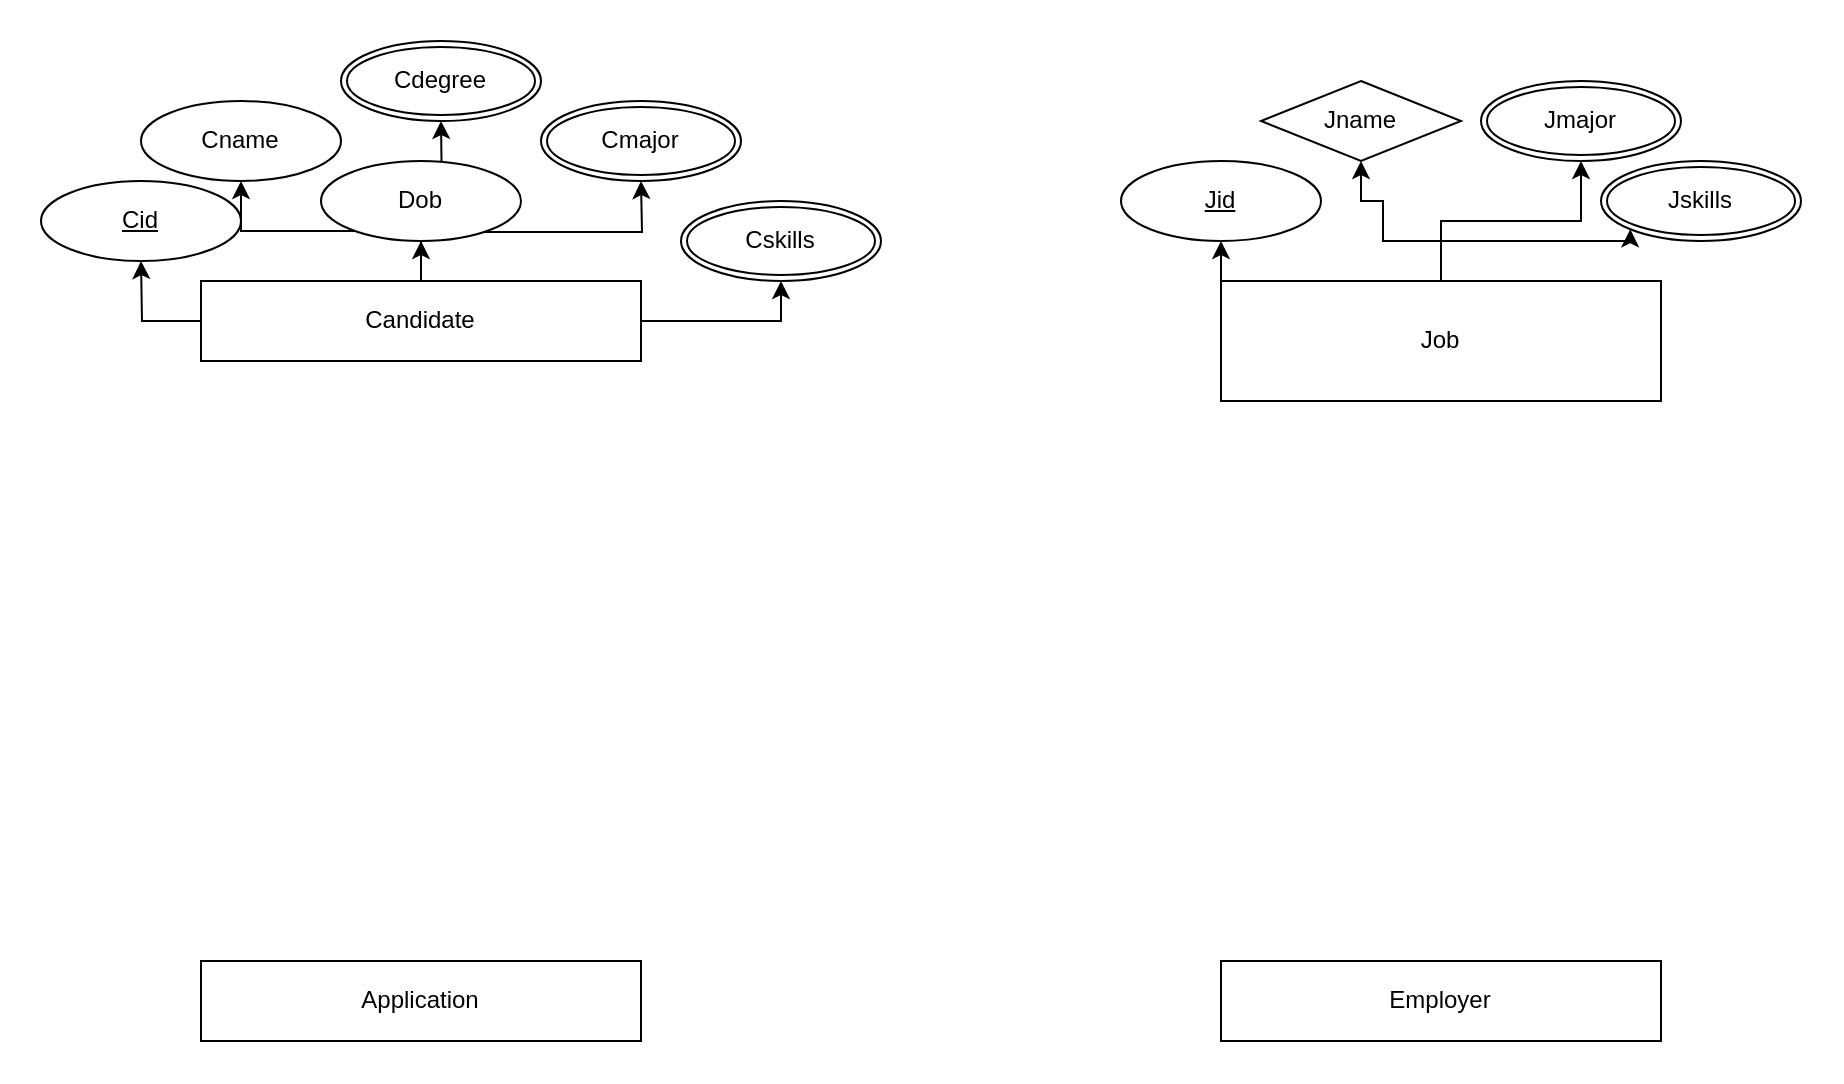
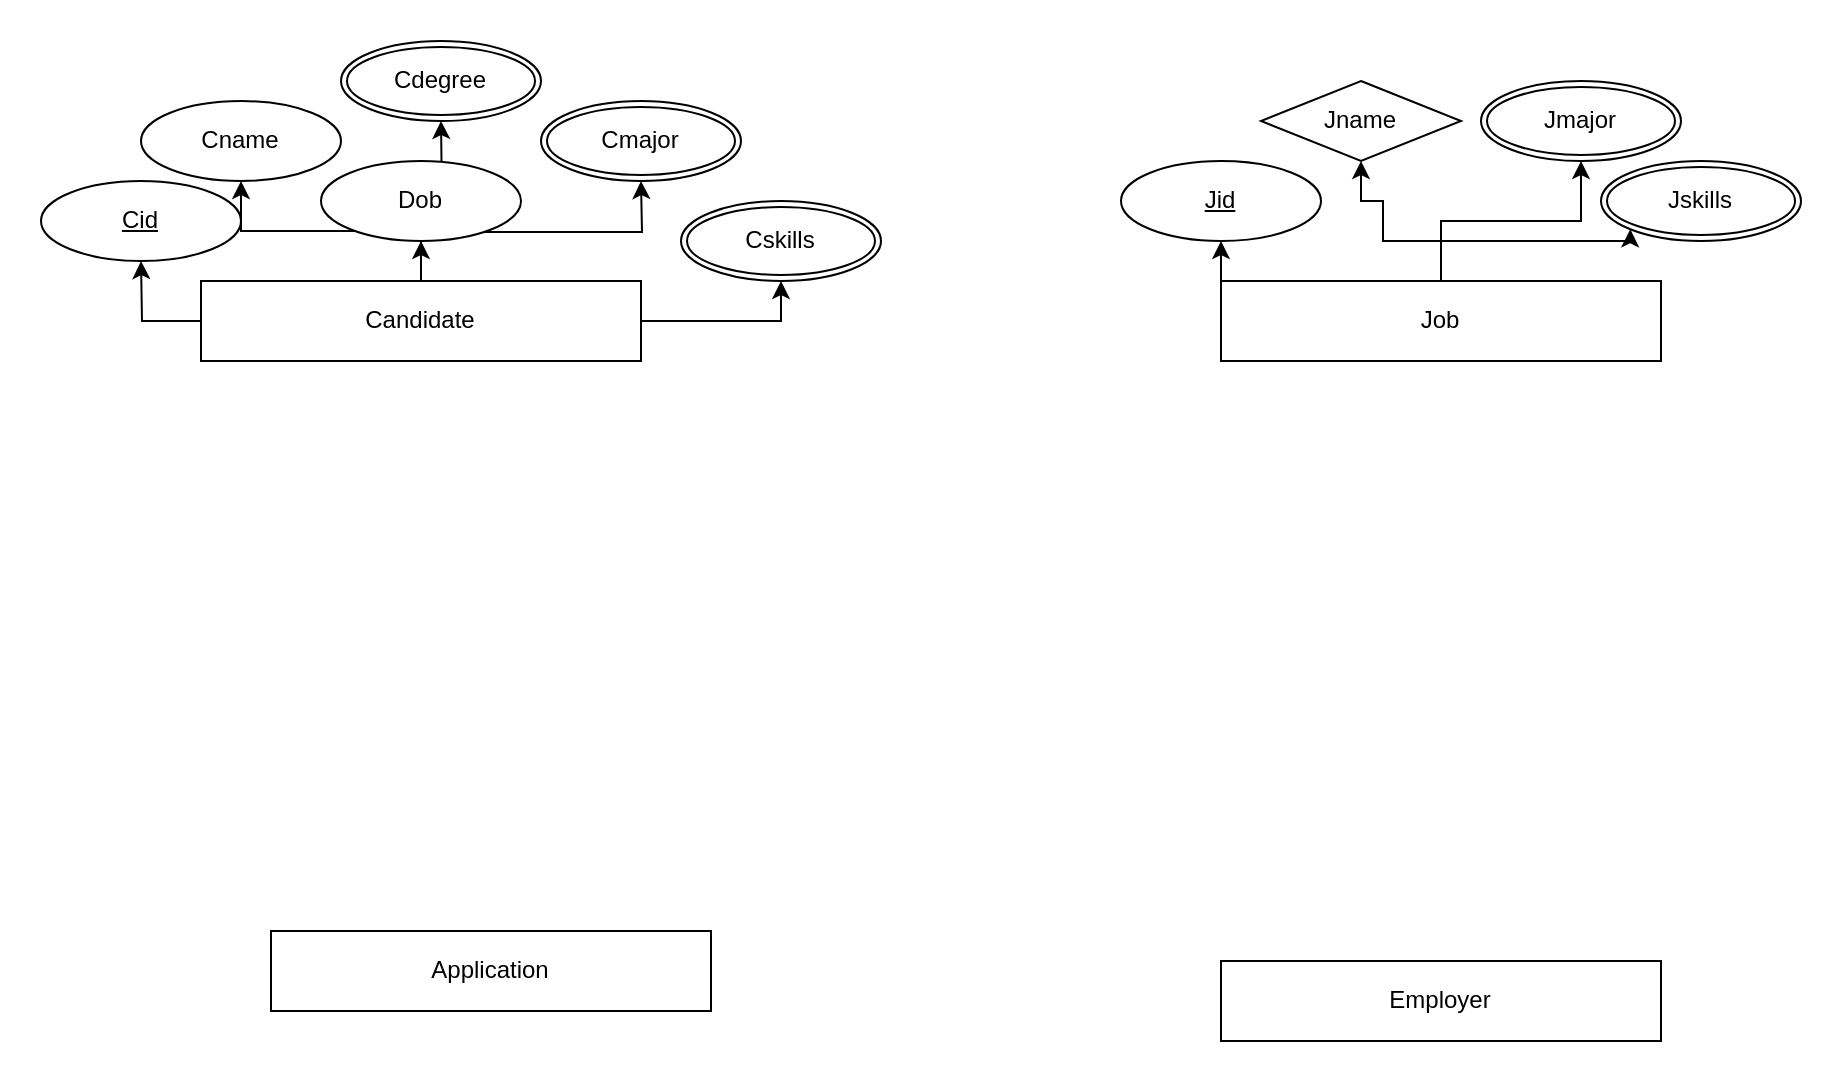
- <mxCell id="16" value="Job" style="whiteSpace=wrap;html=1;align=center;" vertex="1" parent="1"><mxGeometry x="610" y="140" width="220" height="60" as="geometry" /></mxCell>
+ <mxCell id="16" value="Job" style="whiteSpace=wrap;html=1;align=center;" vertex="1" parent="1"><mxGeometry x="610" y="140" width="220" height="40" as="geometry" /></mxCell>
- <mxCell id="25" value="Application" style="whiteSpace=wrap;html=1;align=center;" vertex="1" parent="1"><mxGeometry x="100" y="480" width="220" height="40" as="geometry" /></mxCell>
+ <mxCell id="25" value="Application" style="whiteSpace=wrap;html=1;align=center;" vertex="1" parent="1"><mxGeometry x="135" y="465" width="220" height="40" as="geometry" /></mxCell>
